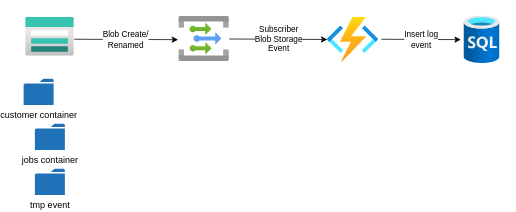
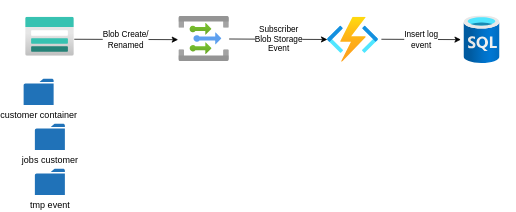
- <mxCell id="9" value="jobs container" style="pointerEvents=1;shadow=0;dashed=0;html=1;strokeColor=none;labelPosition=center;verticalLabelPosition=bottom;verticalAlign=top;outlineConnect=0;align=center;shape=mxgraph.office.concepts.folder;fillColor=#2072B8;" vertex="1" parent="1"><mxGeometry x="35" y="164" width="40" height="35" as="geometry" /></mxCell>
+ <mxCell id="9" value="jobs customer" style="pointerEvents=1;shadow=0;dashed=0;html=1;strokeColor=none;labelPosition=center;verticalLabelPosition=bottom;verticalAlign=top;outlineConnect=0;align=center;shape=mxgraph.office.concepts.folder;fillColor=#2072B8;" vertex="1" parent="1"><mxGeometry x="35" y="164" width="40" height="35" as="geometry" /></mxCell>
